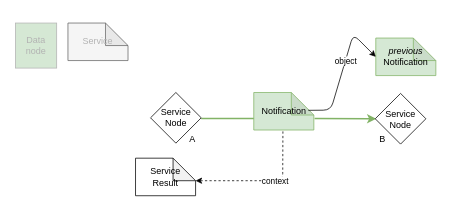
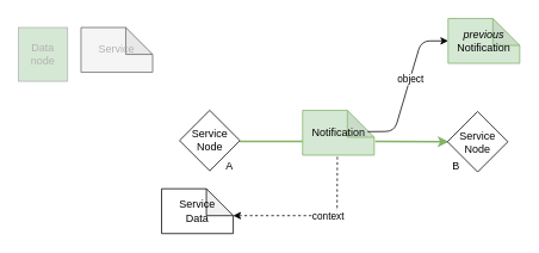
- <mxCell id="9" value="&lt;i&gt;previous&lt;/i&gt;&lt;br&gt;Notification" style="shape=note;whiteSpace=wrap;html=1;backgroundOutline=1;darkOpacity=0.05;strokeColor=#82b366;fillColor=#d5e8d4;" vertex="1" parent="1"><mxGeometry x="500" y="50" width="80" height="50" as="geometry" /></mxCell>
+ <mxCell id="9" value="&lt;i&gt;previous&lt;/i&gt;&lt;br&gt;Notification" style="shape=note;whiteSpace=wrap;html=1;backgroundOutline=1;darkOpacity=0.05;strokeColor=#82b366;fillColor=#d5e8d4;" vertex="1" parent="1"><mxGeometry x="500" y="20" width="80" height="50" as="geometry" /></mxCell>
- <mxCell id="16" value="Service&lt;br&gt;Result" style="shape=note;whiteSpace=wrap;html=1;backgroundOutline=1;darkOpacity=0.05;" vertex="1" parent="1"><mxGeometry x="180" y="210" width="80" height="50" as="geometry" /></mxCell>
+ <mxCell id="16" value="Service&lt;br&gt;Data" style="shape=note;whiteSpace=wrap;html=1;backgroundOutline=1;darkOpacity=0.05;" vertex="1" parent="1"><mxGeometry x="180" y="210" width="80" height="50" as="geometry" /></mxCell>
